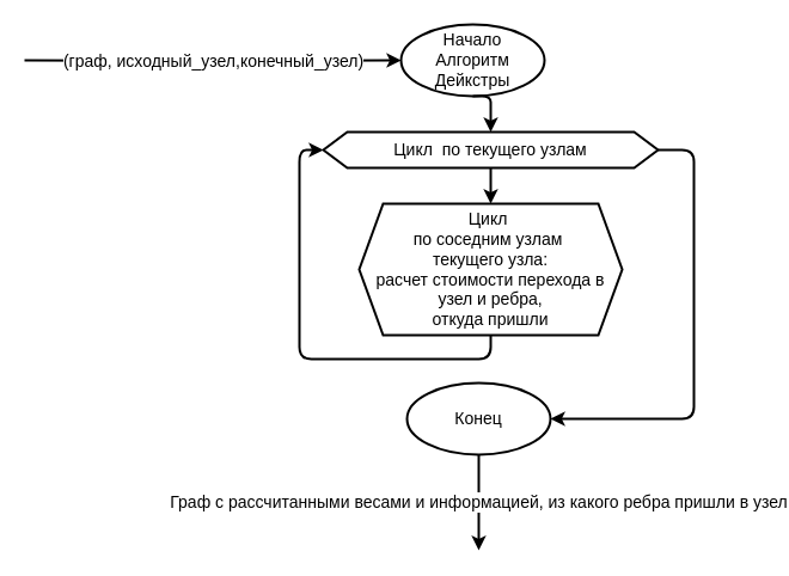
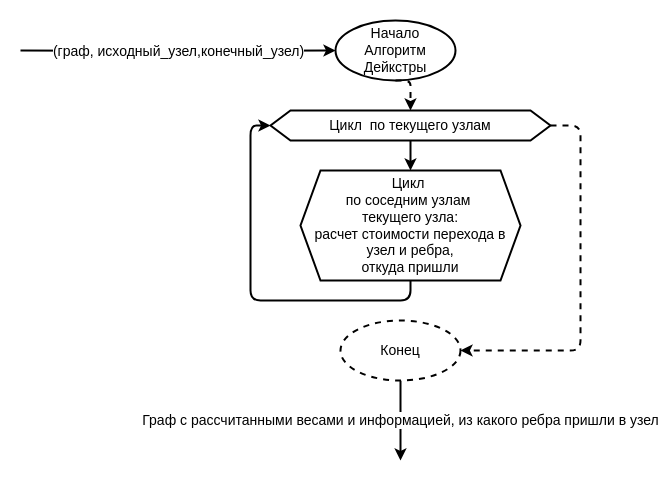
- <mxCell id="4" value="" style="edgeStyle=orthogonalEdgeStyle;html=1;strokeWidth=2;entryX=0.5;entryY=0;entryDx=0;entryDy=0;fontSize=14;exitX=0.5;exitY=1;exitDx=0;exitDy=0;" parent="1" source="3" target="7" edge="1"><mxGeometry relative="1" as="geometry"><Array as="points"><mxPoint x="410" y="90" /><mxPoint x="410" y="90" /></Array><mxPoint x="590" y="70" as="sourcePoint" /></mxGeometry></mxCell>
+ <mxCell id="4" value="" style="edgeStyle=orthogonalEdgeStyle;html=1;strokeWidth=2;entryX=0.5;entryY=0;entryDx=0;entryDy=0;fontSize=14;exitX=0.5;exitY=1;exitDx=0;exitDy=0;dashed=1;" parent="1" source="3" target="7" edge="1"><mxGeometry relative="1" as="geometry"><Array as="points"><mxPoint x="410" y="90" /><mxPoint x="410" y="90" /></Array><mxPoint x="590" y="70" as="sourcePoint" /></mxGeometry></mxCell>
- <mxCell id="6" value="" style="edgeStyle=orthogonalEdgeStyle;html=1;entryX=1;entryY=0.5;entryDx=0;entryDy=0;strokeWidth=2;fontSize=14;exitX=1;exitY=0.5;exitDx=0;exitDy=0;" parent="1" source="7" target="11" edge="1"><mxGeometry relative="1" as="geometry"><mxPoint x="780" y="370" as="sourcePoint" /><mxPoint x="130" y="330" as="targetPoint" /><Array as="points"><mxPoint x="580" y="125" /><mxPoint x="580" y="350" /></Array></mxGeometry></mxCell>
+ <mxCell id="6" value="" style="edgeStyle=orthogonalEdgeStyle;html=1;entryX=1;entryY=0.5;entryDx=0;entryDy=0;strokeWidth=2;fontSize=14;exitX=1;exitY=0.5;exitDx=0;exitDy=0;dashed=1;" parent="1" source="7" target="11" edge="1"><mxGeometry relative="1" as="geometry"><mxPoint x="780" y="370" as="sourcePoint" /><mxPoint x="130" y="330" as="targetPoint" /><Array as="points"><mxPoint x="580" y="125" /><mxPoint x="580" y="350" /></Array></mxGeometry></mxCell>
- <mxCell id="11" value="Конец" style="ellipse;whiteSpace=wrap;html=1;strokeWidth=2;fontSize=14;" parent="1" vertex="1"><mxGeometry x="340" y="320" width="120" height="60" as="geometry" /></mxCell>
+ <mxCell id="11" value="Конец" style="ellipse;whiteSpace=wrap;html=1;strokeWidth=2;fontSize=14;dashed=1;" parent="1" vertex="1"><mxGeometry x="340" y="320" width="120" height="60" as="geometry" /></mxCell>
